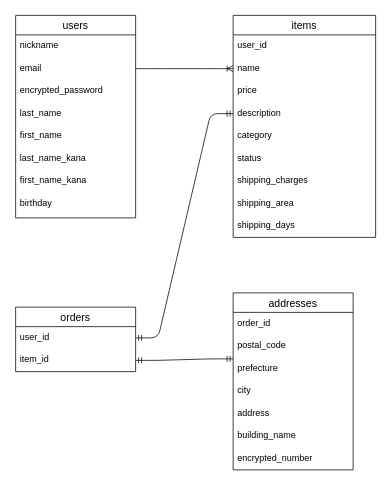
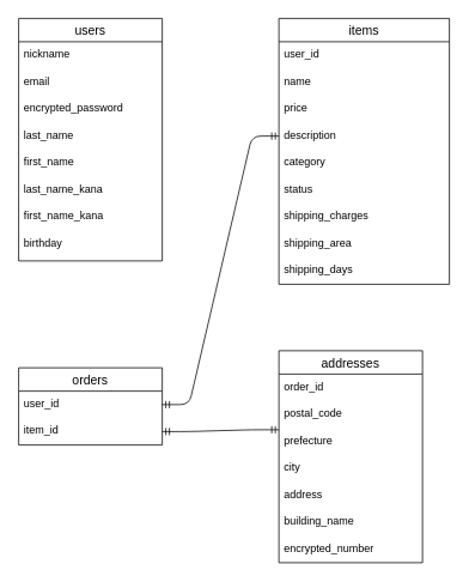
- <mxCell id="33" value="" style="edgeStyle=entityRelationEdgeStyle;fontSize=12;html=1;endArrow=ERoneToMany;entryX=0;entryY=0.5;entryDx=0;entryDy=0;exitX=1;exitY=0.5;exitDx=0;exitDy=0;" parent="1" source="15" target="4" edge="1"><mxGeometry width="100" height="100" relative="1" as="geometry"><mxPoint x="180" y="210" as="sourcePoint" /><mxPoint x="280" y="110" as="targetPoint" /></mxGeometry></mxCell>
